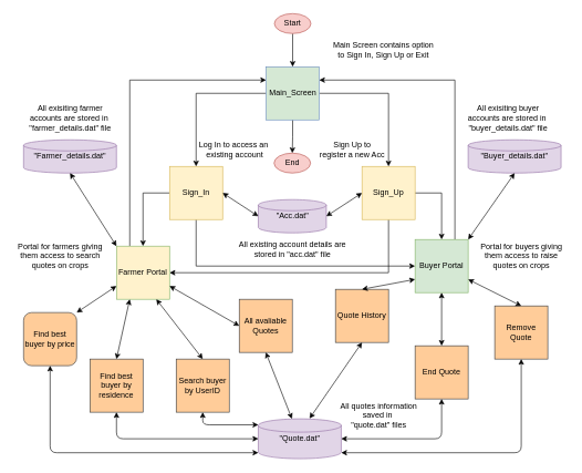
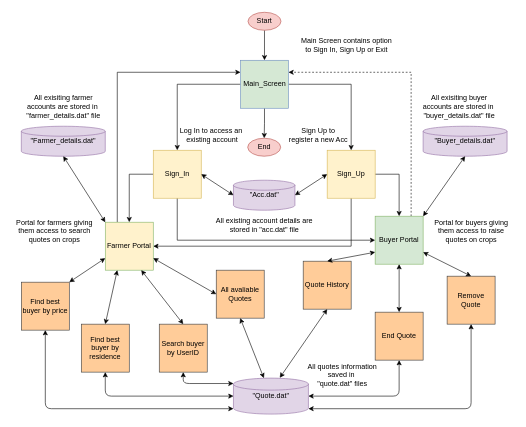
- <mxCell id="32" style="edgeStyle=orthogonalEdgeStyle;rounded=0;orthogonalLoop=1;jettySize=auto;html=1;exitX=0.75;exitY=0;exitDx=0;exitDy=0;entryX=1;entryY=0.25;entryDx=0;entryDy=0;" edge="1" parent="1" source="33" target="13"><mxGeometry relative="1" as="geometry" /></mxCell>
+ <mxCell id="32" style="edgeStyle=orthogonalEdgeStyle;rounded=0;orthogonalLoop=1;jettySize=auto;html=1;exitX=0.75;exitY=0;exitDx=0;exitDy=0;entryX=1;entryY=0.25;entryDx=0;entryDy=0;dashed=1;" edge="1" parent="1" source="33" target="13"><mxGeometry relative="1" as="geometry" /></mxCell>
- <mxCell id="15" value="Find best buyer by price" style="whiteSpace=wrap;html=1;aspect=fixed;strokeWidth=1;fillColor=#ffcc99;strokeColor=#36393d;rounded=1;" vertex="1" parent="1"><mxGeometry x="35" y="470" width="80" height="80" as="geometry" /></mxCell>
+ <mxCell id="15" value="Find best buyer by price" style="whiteSpace=wrap;html=1;aspect=fixed;strokeWidth=1;fillColor=#ffcc99;strokeColor=#36393d;" vertex="1" parent="1"><mxGeometry x="35" y="470" width="80" height="80" as="geometry" /></mxCell>
